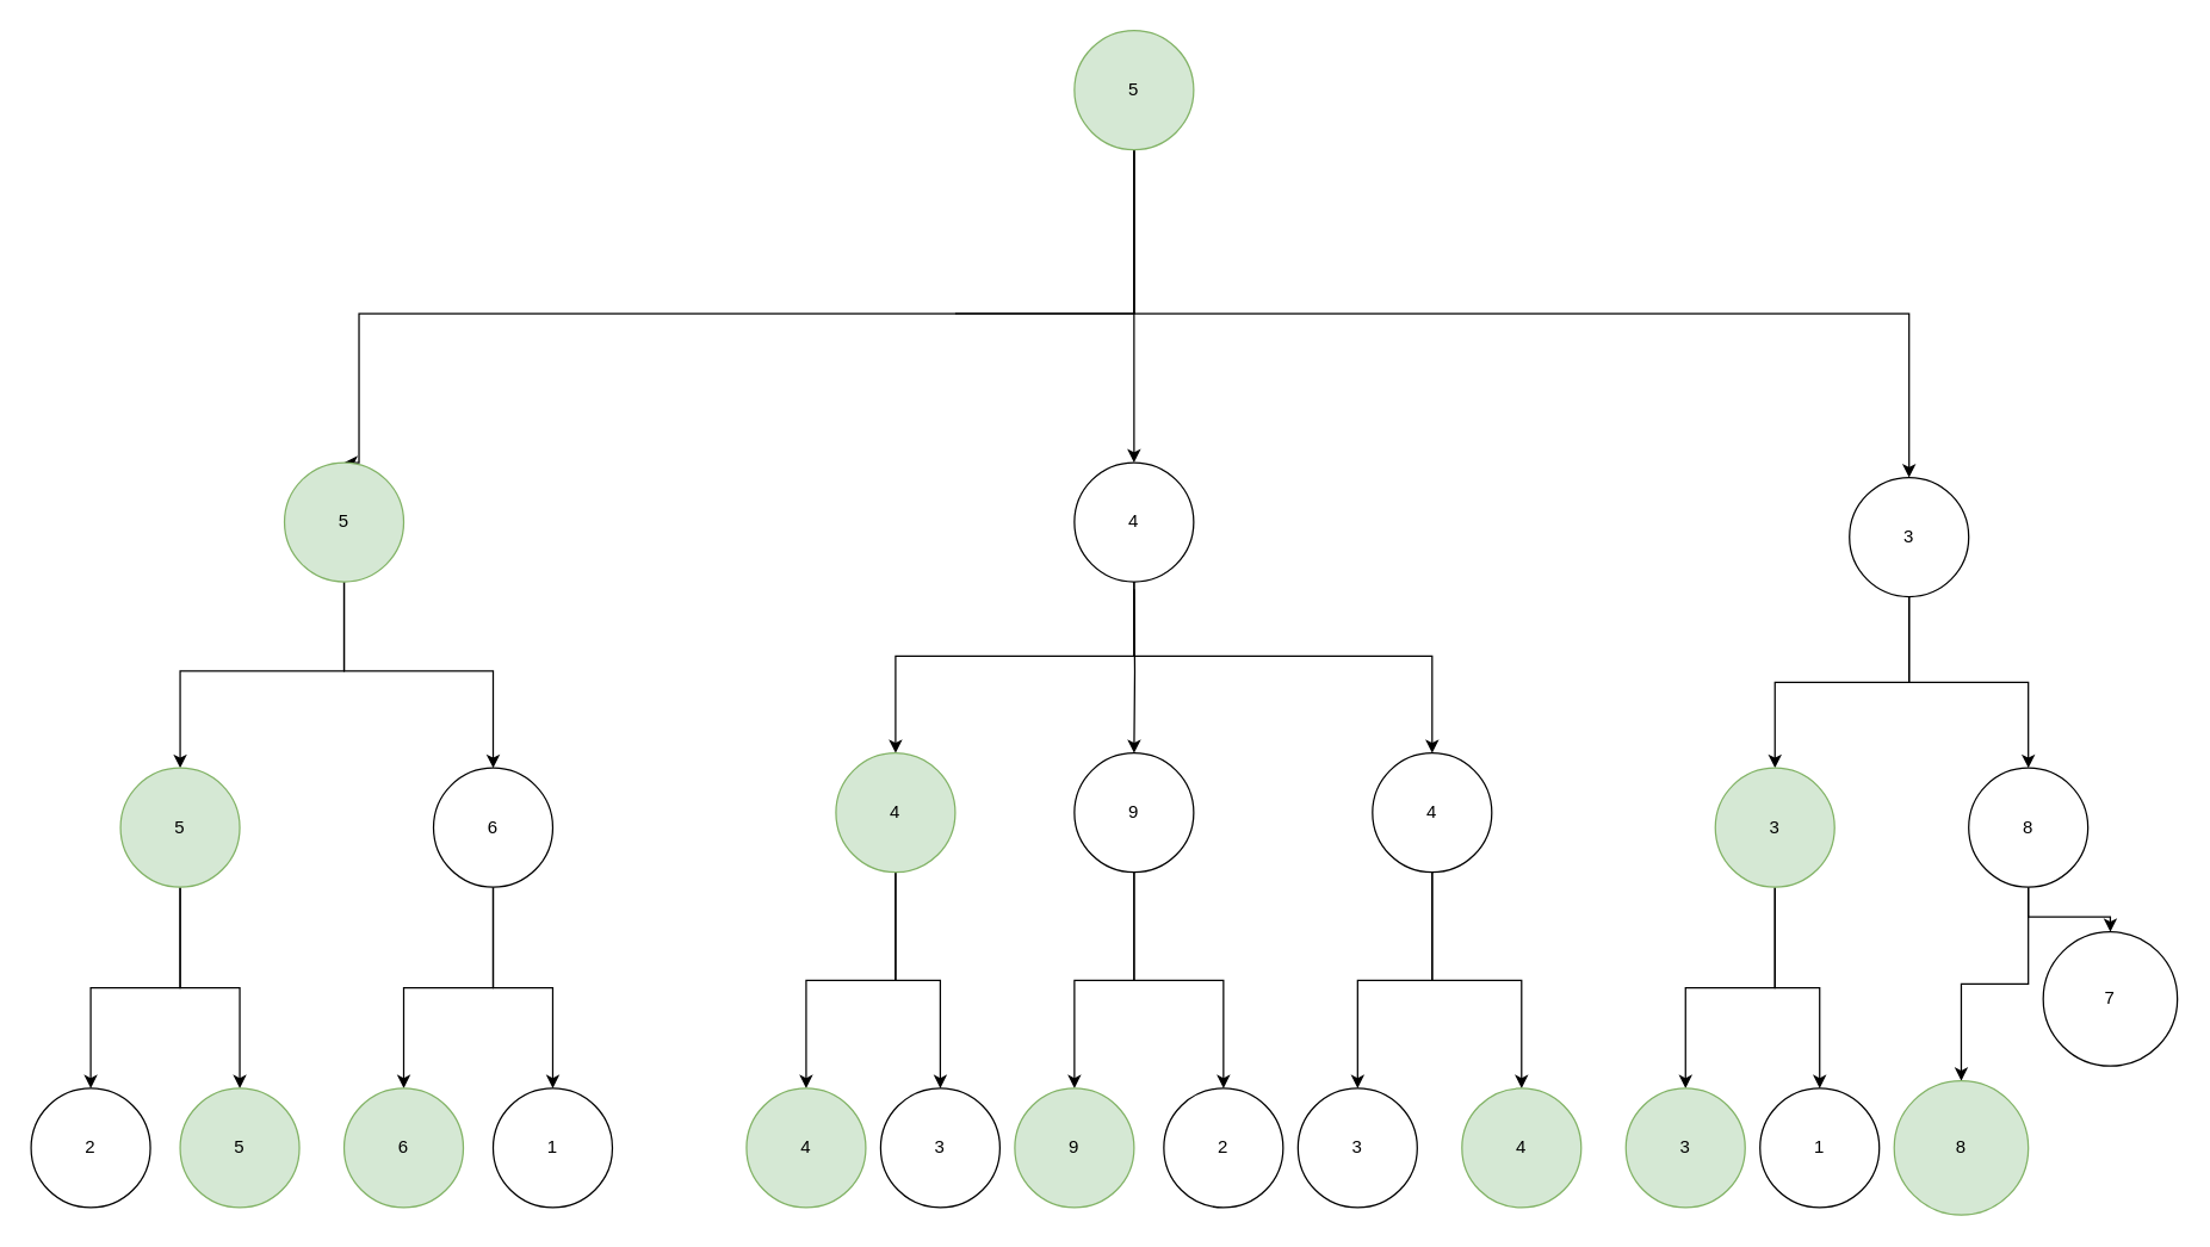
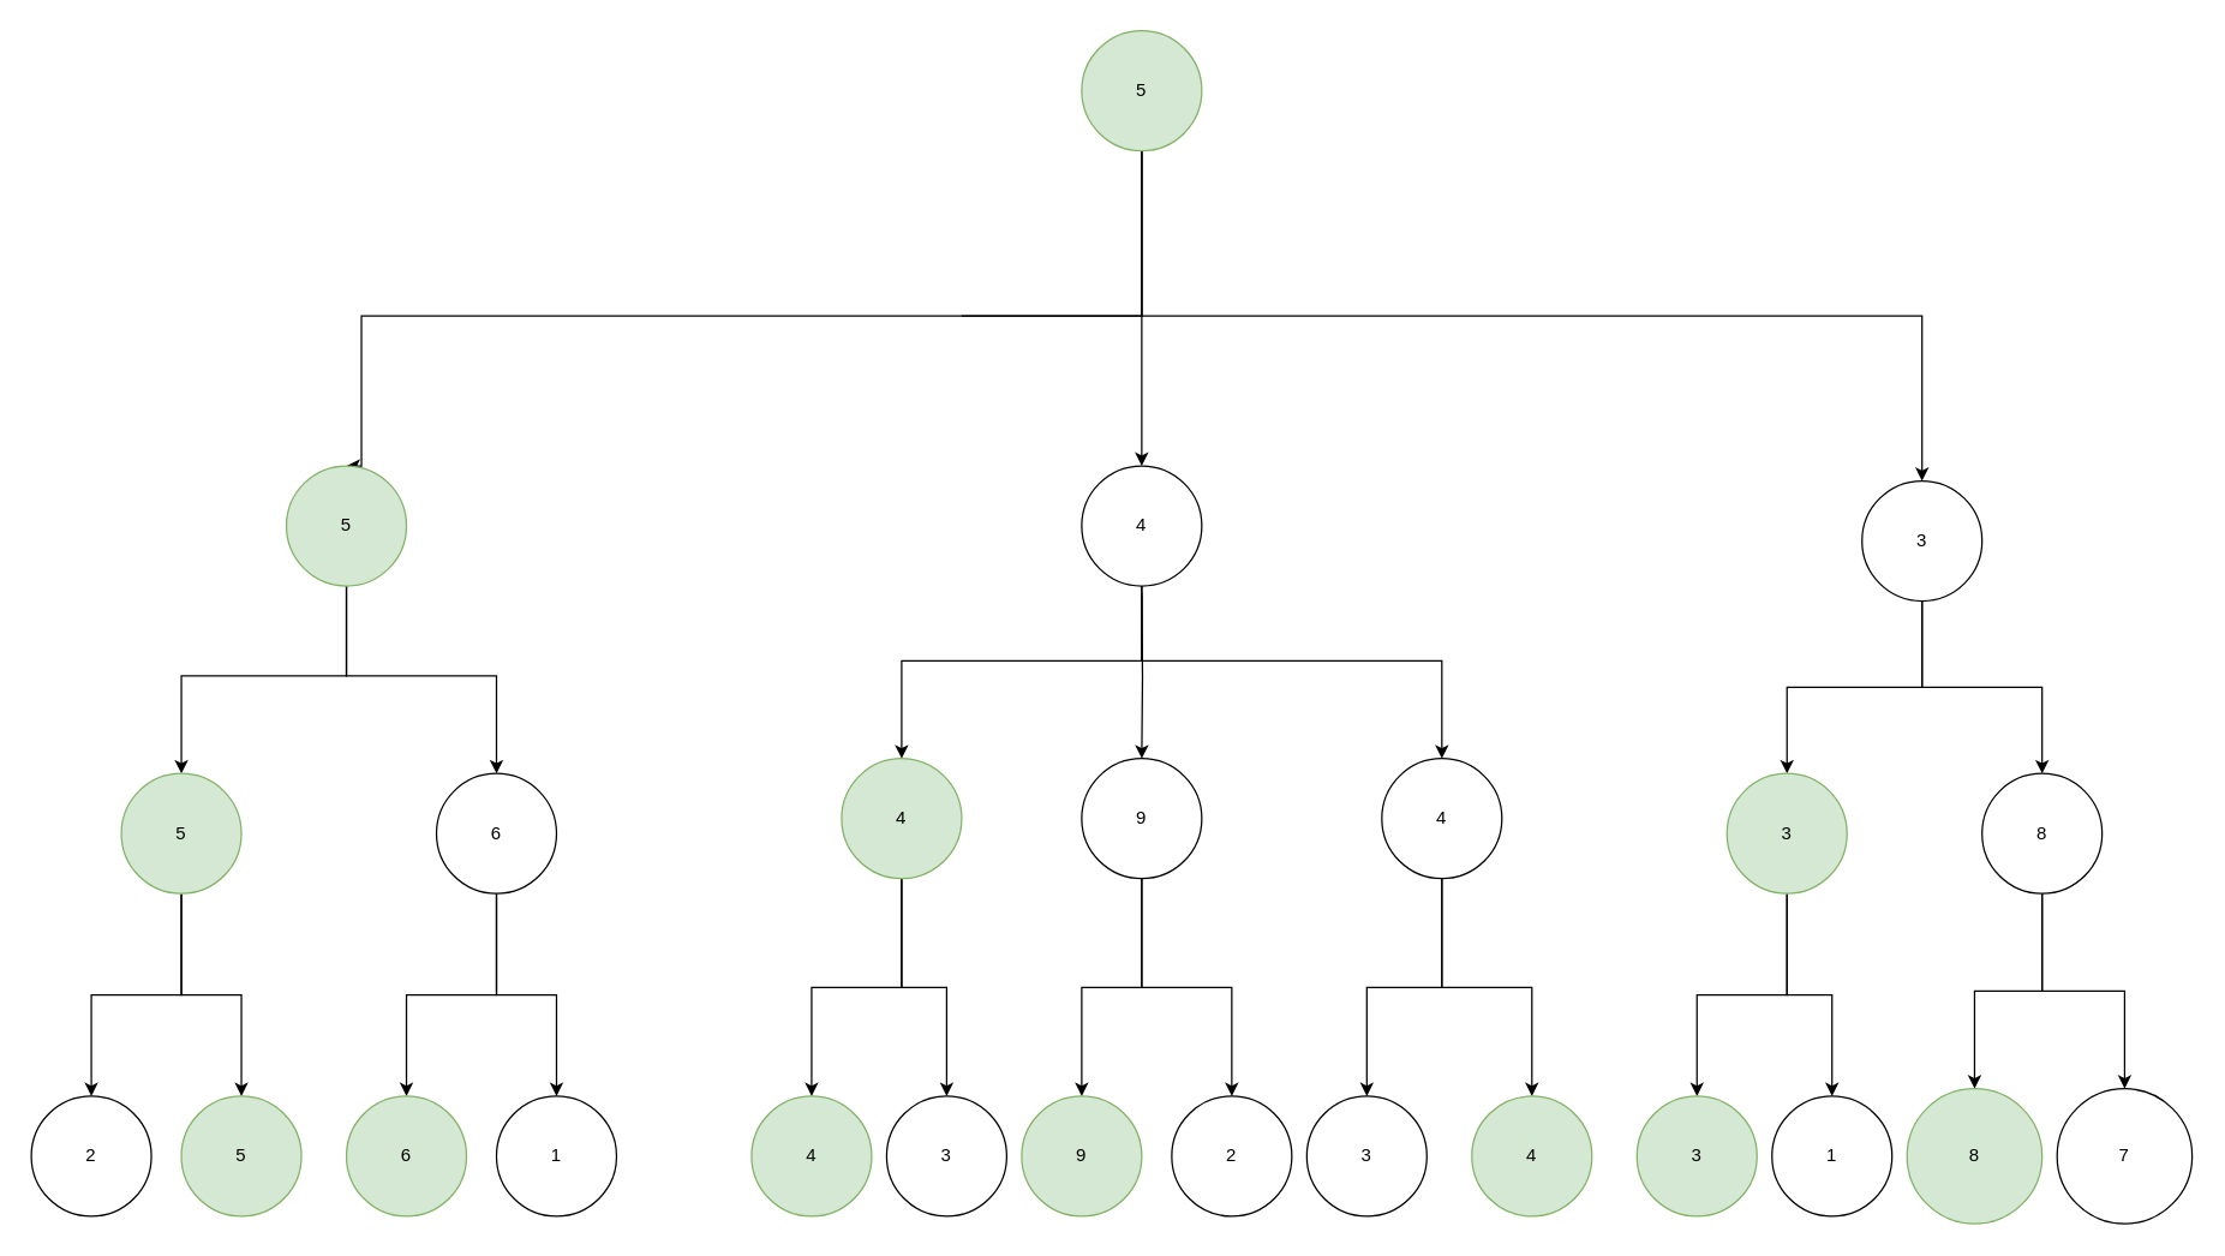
- <mxCell id="50" value="7" style="ellipse;whiteSpace=wrap;html=1;aspect=fixed;" parent="1" vertex="1"><mxGeometry x="1370" y="625" width="90" height="90" as="geometry" /></mxCell>
+ <mxCell id="50" value="7" style="ellipse;whiteSpace=wrap;html=1;aspect=fixed;" parent="1" vertex="1"><mxGeometry x="1370" y="725" width="90" height="90" as="geometry" /></mxCell>
